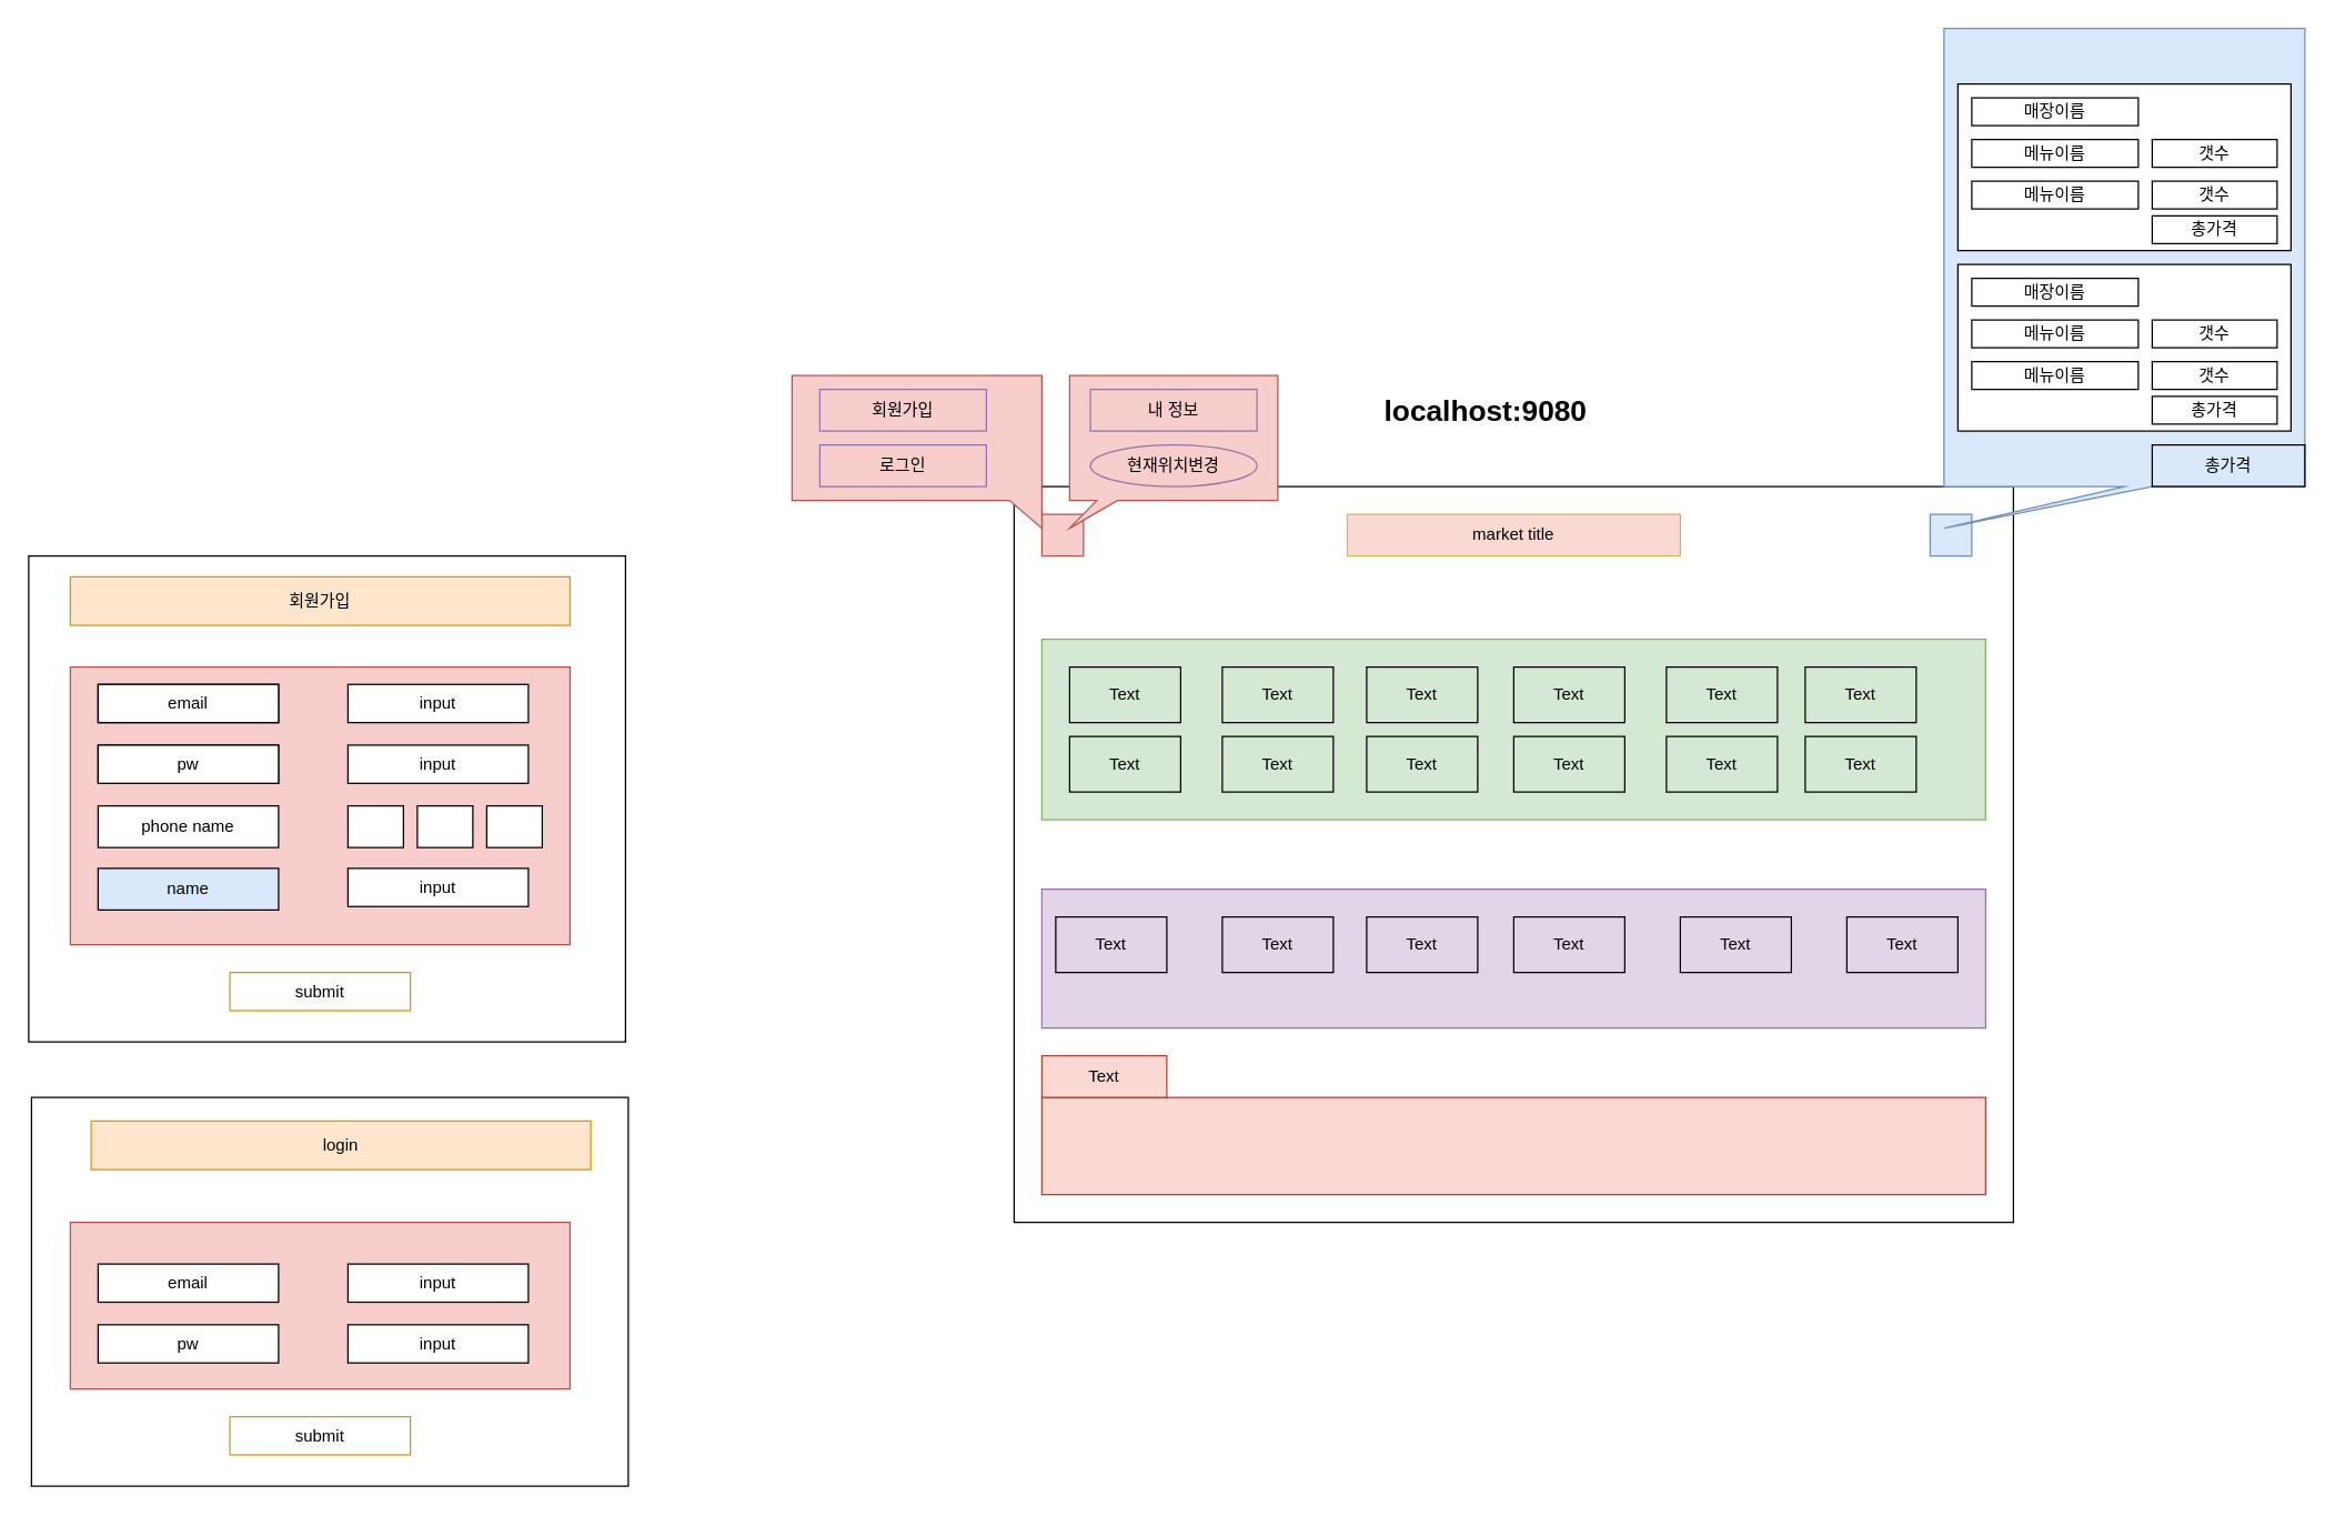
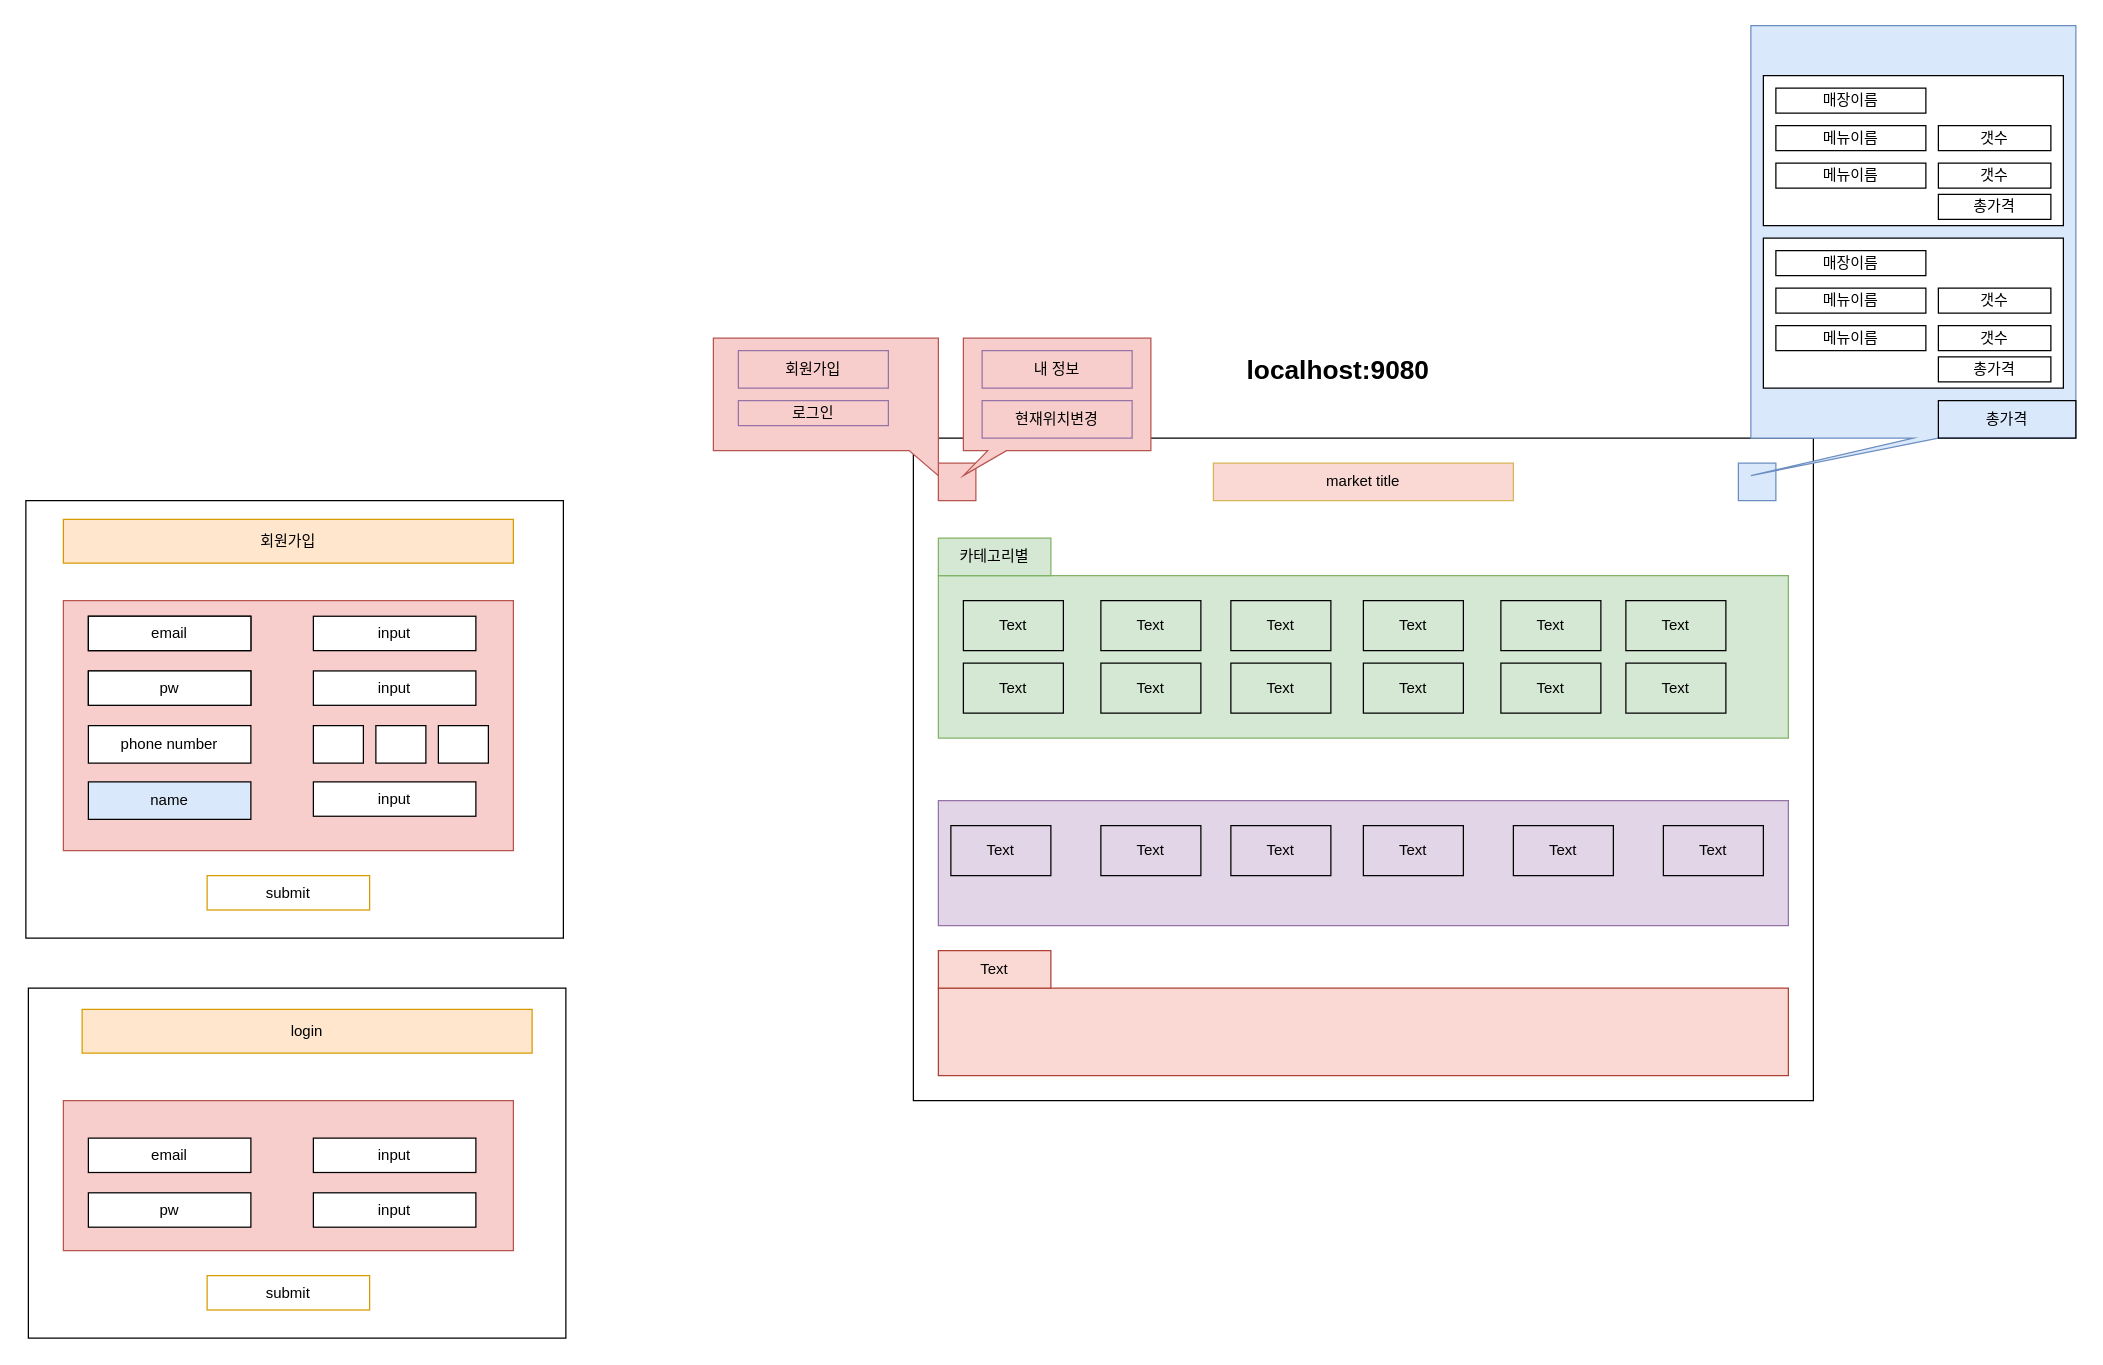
- <mxCell id="52" value="로그인" style="rounded=0;whiteSpace=wrap;html=1;fillColor=none;strokeColor=#9673a6;" vertex="1" parent="1"><mxGeometry x="590" y="320" width="120" height="30" as="geometry" /></mxCell>
+ <mxCell id="52" value="로그인" style="rounded=0;whiteSpace=wrap;html=1;fillColor=none;strokeColor=#9673a6;" vertex="1" parent="1"><mxGeometry x="590" y="320" width="120" height="20" as="geometry" /></mxCell>
- <mxCell id="66" value="현재위치변경" style="ellipse;whiteSpace=wrap;html=1;fillColor=none;strokeColor=#9673a6;" vertex="1" parent="1"><mxGeometry x="785" y="320" width="120" height="30" as="geometry" /></mxCell>
+ <mxCell id="66" value="현재위치변경" style="rounded=0;whiteSpace=wrap;html=1;fillColor=none;strokeColor=#9673a6;" vertex="1" parent="1"><mxGeometry x="785" y="320" width="120" height="30" as="geometry" /></mxCell>
+ <mxCell id="8" value="카테고리별" style="text;html=1;strokeColor=#82b366;fillColor=#d5e8d4;align=center;verticalAlign=middle;whiteSpace=wrap;rounded=0;" vertex="1" parent="1"><mxGeometry x="750" y="430" width="90" height="30" as="geometry" /></mxCell>
- <mxCell id="60" value="phone name" style="rounded=0;whiteSpace=wrap;html=1;" vertex="1" parent="1"><mxGeometry x="70" y="580" width="130" height="30" as="geometry" /></mxCell>
+ <mxCell id="60" value="phone number" style="rounded=0;whiteSpace=wrap;html=1;" vertex="1" parent="1"><mxGeometry x="70" y="580" width="130" height="30" as="geometry" /></mxCell>
